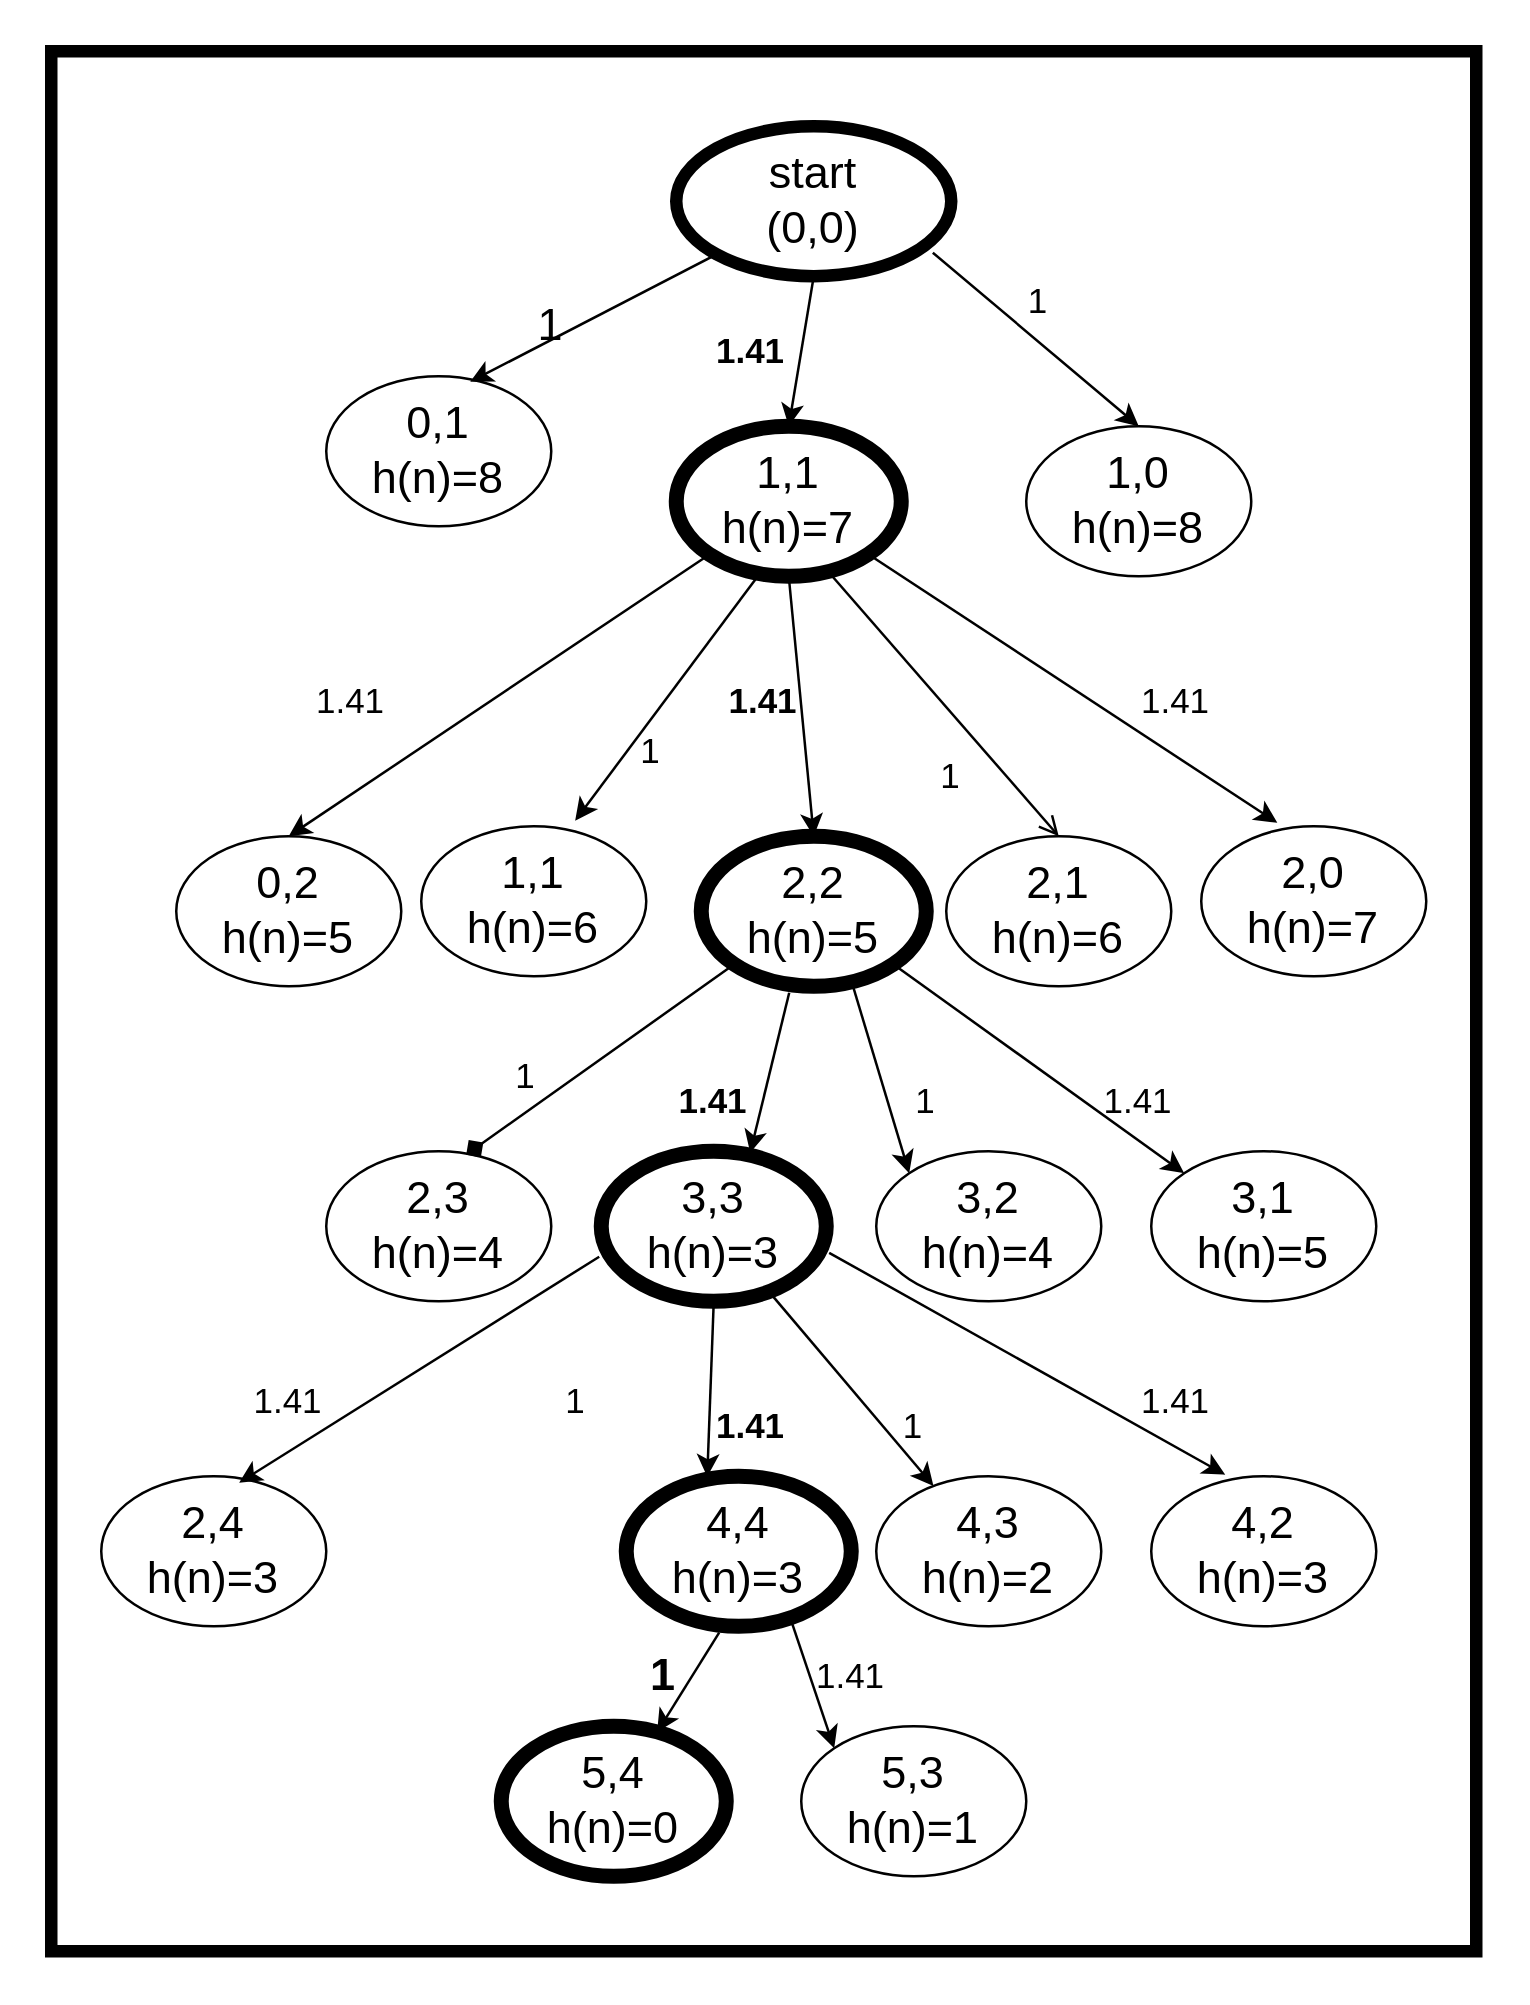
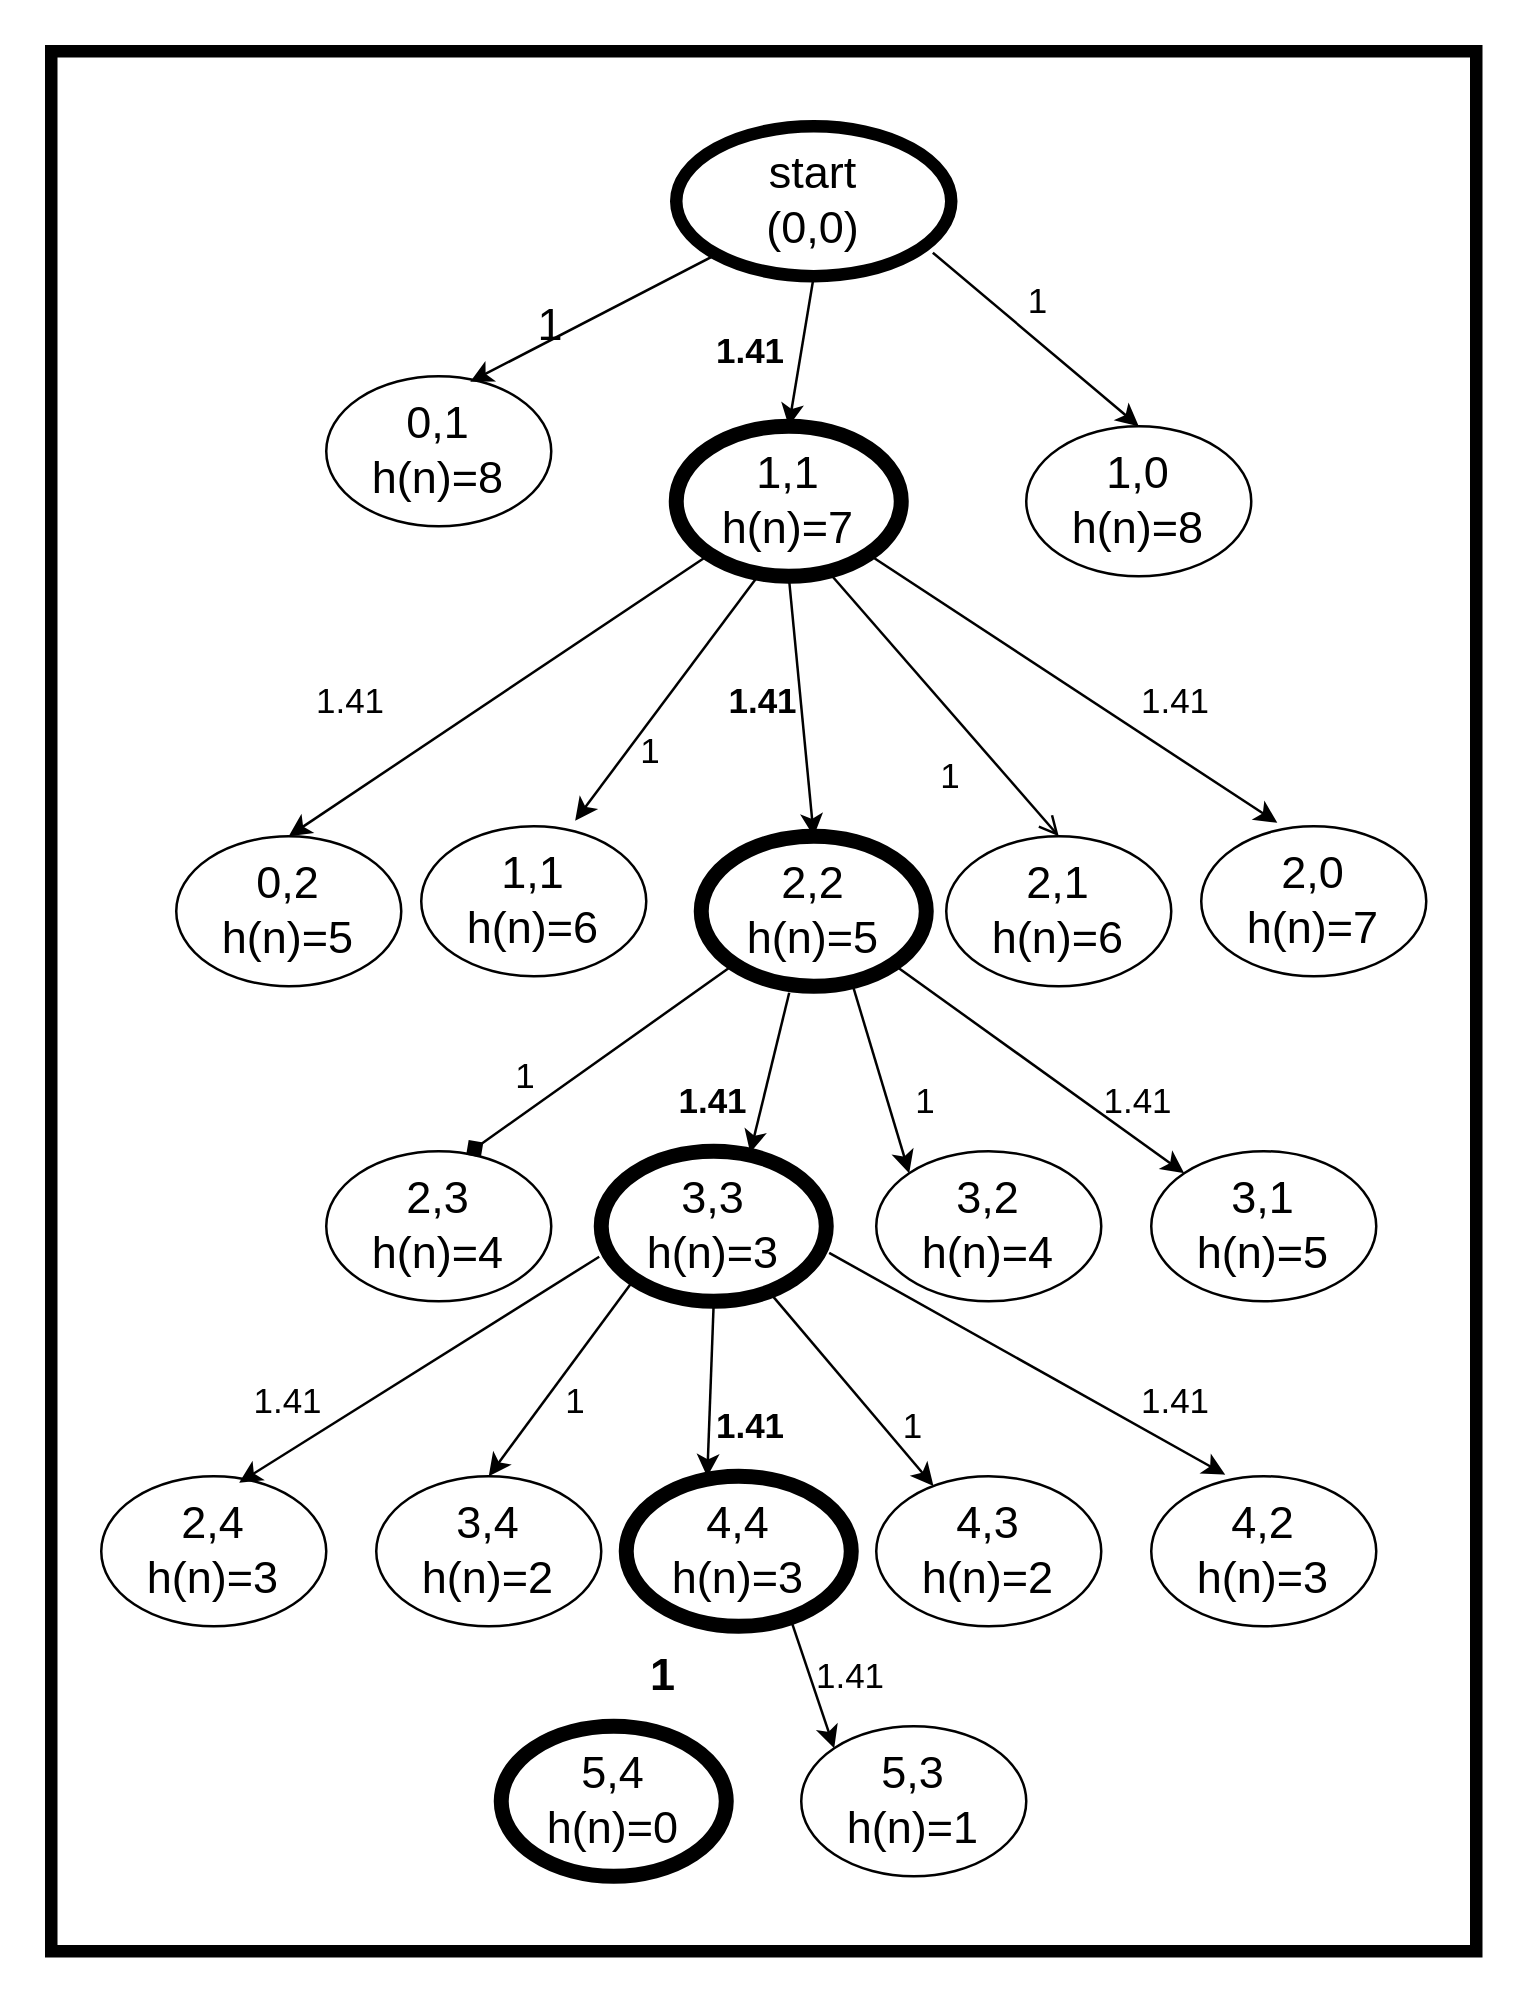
+ <mxCell id="34" value="" style="endArrow=classic;html=1;exitX=0;exitY=1;exitDx=0;exitDy=0;entryX=0.5;entryY=0;entryDx=0;entryDy=0;" edge="1" parent="1" source="23" target="31"><mxGeometry width="50" height="50" relative="1" as="geometry"><mxPoint x="249.19" y="512.18" as="sourcePoint" /><mxPoint x="180" y="590" as="targetPoint" /></mxGeometry></mxCell>
+ <mxCell id="31" value="&lt;font style=&quot;font-size: 18px&quot;&gt;3,4&lt;br&gt;h(n)=2&lt;br&gt;&lt;/font&gt;" style="ellipse;whiteSpace=wrap;html=1;" vertex="1" parent="1"><mxGeometry x="150" y="590" width="90" height="60" as="geometry" /></mxCell>
- <mxCell id="41" value="" style="endArrow=classic;html=1;exitX=0.413;exitY=1.043;exitDx=0;exitDy=0;exitPerimeter=0;" edge="1" parent="1" source="28" target="38"><mxGeometry width="50" height="50" relative="1" as="geometry"><mxPoint x="300" y="660" as="sourcePoint" /><mxPoint x="231.78" y="727.78" as="targetPoint" /></mxGeometry></mxCell>
